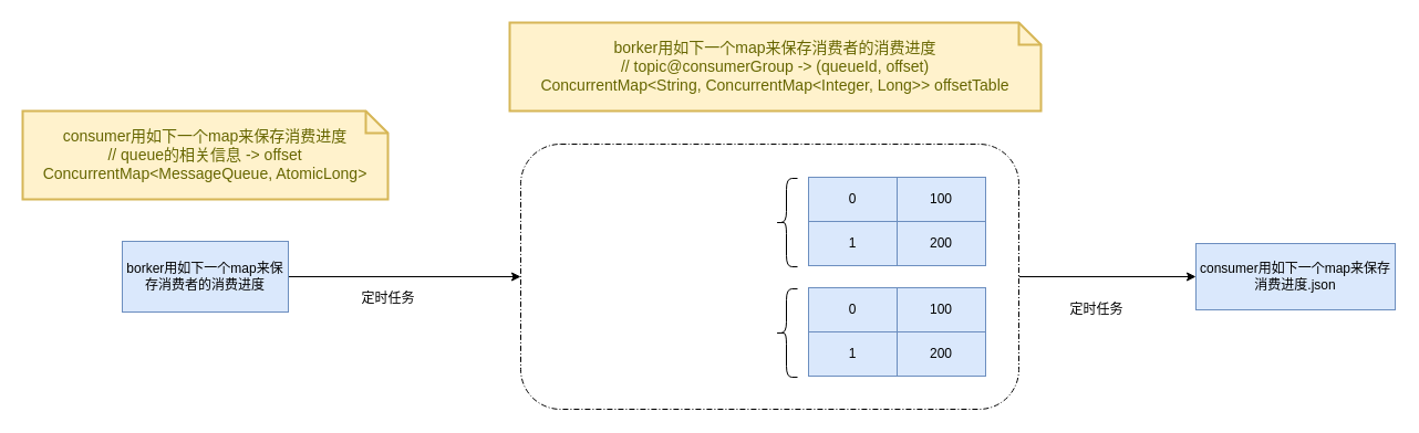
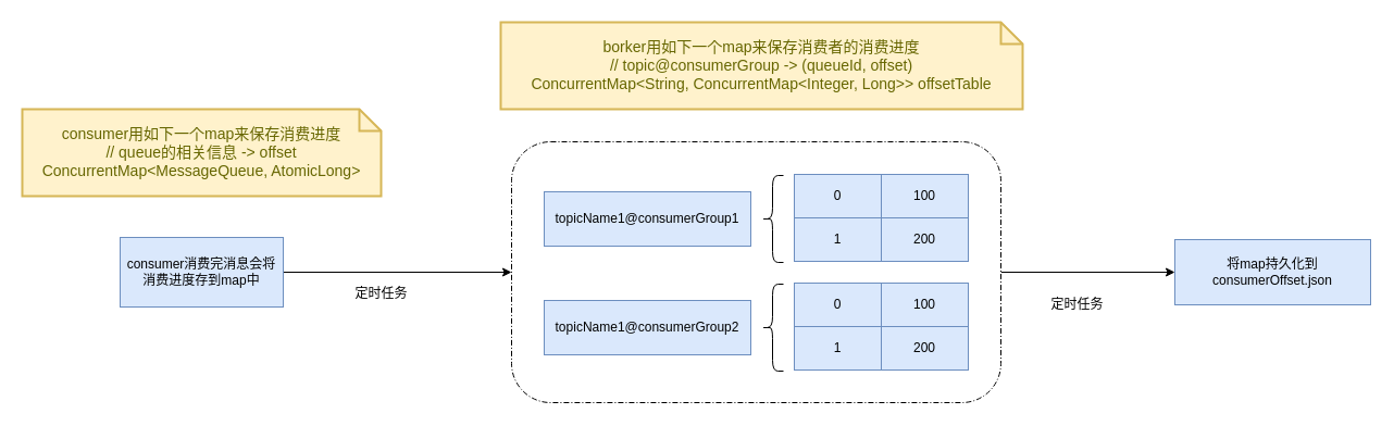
+ <mxCell id="4" value="topicName1@consumerGroup1" style="rounded=0;whiteSpace=wrap;html=1;fillColor=#dae8fc;strokeColor=#6c8ebf;" parent="1" vertex="1"><mxGeometry x="500" y="176" width="190" height="50" as="geometry" /></mxCell>
- <mxCell id="21" value="borker用如下一个map来保存消费者的消费进度" style="rounded=0;whiteSpace=wrap;html=1;fillColor=#dae8fc;strokeColor=#6c8ebf;" parent="1" vertex="1"><mxGeometry x="110" y="218" width="150" height="64" as="geometry" /></mxCell>
+ <mxCell id="21" value="consumer消费完消息会将消费进度存到map中" style="rounded=0;whiteSpace=wrap;html=1;fillColor=#dae8fc;strokeColor=#6c8ebf;" parent="1" vertex="1"><mxGeometry x="110" y="218" width="150" height="64" as="geometry" /></mxCell>
- <mxCell id="17" value="consumer用如下一个map来保存消费进度.json" style="rounded=0;whiteSpace=wrap;html=1;fillColor=#dae8fc;strokeColor=#6c8ebf;" parent="1" vertex="1"><mxGeometry x="1080" y="220" width="180" height="60" as="geometry" /></mxCell>
+ <mxCell id="17" value="将map持久化到consumerOffset.json" style="rounded=0;whiteSpace=wrap;html=1;fillColor=#dae8fc;strokeColor=#6c8ebf;" parent="1" vertex="1"><mxGeometry x="1080" y="220" width="180" height="60" as="geometry" /></mxCell>
+ <mxCell id="10" value="topicName1@consumerGroup2" style="rounded=0;whiteSpace=wrap;html=1;fillColor=#dae8fc;strokeColor=#6c8ebf;" parent="1" vertex="1"><mxGeometry x="500" y="276" width="190" height="50" as="geometry" /></mxCell>
